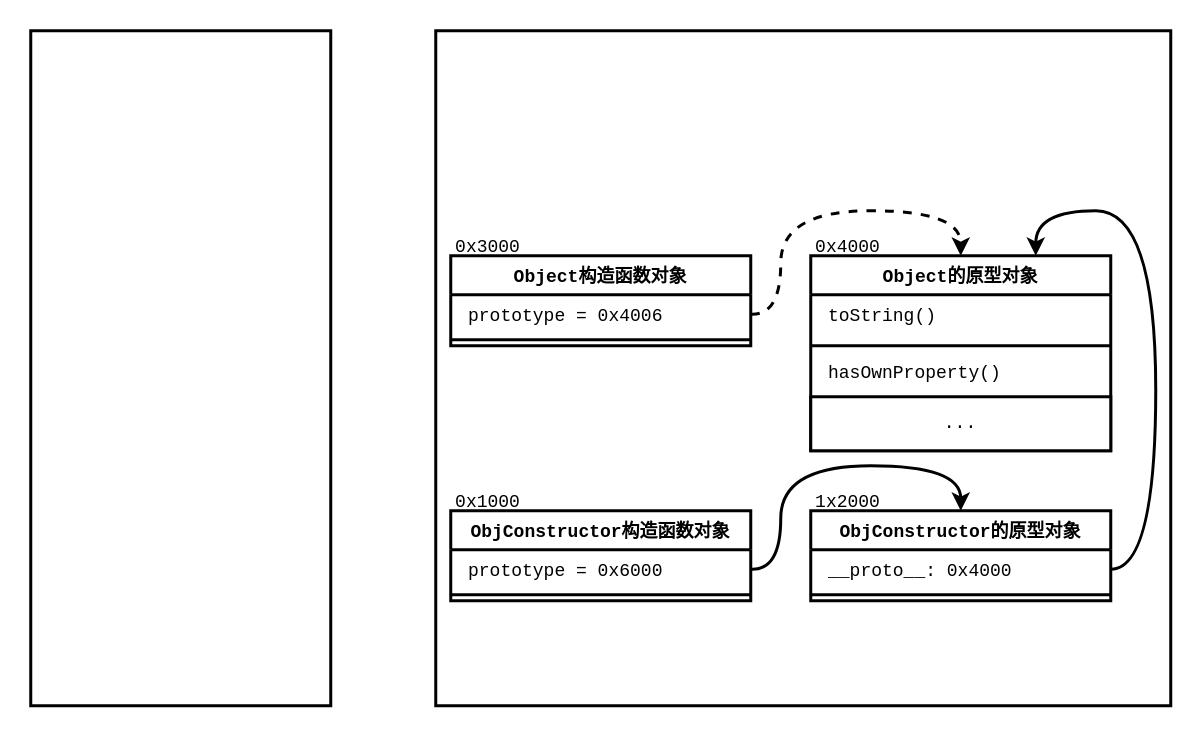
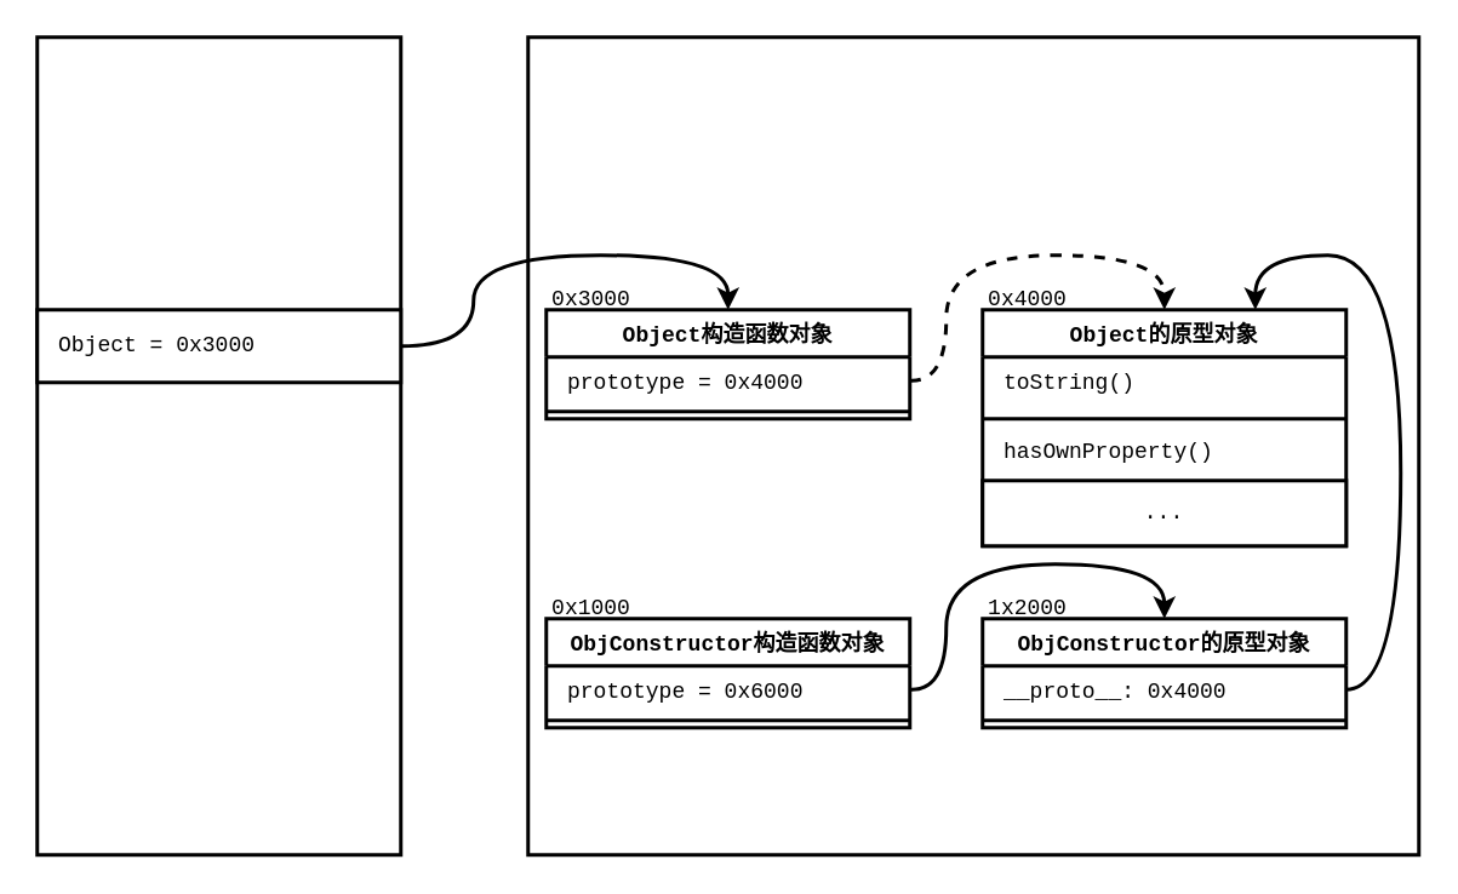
+ <mxCell id="16" value="" style="curved=1;endArrow=classic;html=1;rounded=0;fontFamily=Courier New;exitX=1;exitY=0.5;exitDx=0;exitDy=0;entryX=0.5;entryY=0;entryDx=0;entryDy=0;strokeWidth=2;fontColor=#000000;spacingLeft=10;spacingRight=10;" edge="1" parent="1" source="11" target="12"><mxGeometry width="50" height="50" relative="1" as="geometry"><mxPoint x="220" y="240" as="sourcePoint" /><mxPoint x="450" y="230" as="targetPoint" /><Array as="points"><mxPoint x="260" y="190" /><mxPoint x="260" y="140" /><mxPoint x="400" y="140" /></Array></mxGeometry></mxCell>
+ <mxCell id="11" value="Object = 0x3000" style="rounded=0;whiteSpace=wrap;html=1;fontFamily=Courier New;align=left;spacingLeft=10;strokeWidth=2;fontColor=#000000;spacingRight=10;" vertex="1" parent="1"><mxGeometry x="20" y="170" width="200" height="40" as="geometry" /></mxCell>
- <mxCell id="13" value="prototype = 0x4006" style="text;strokeColor=none;fillColor=none;align=left;verticalAlign=top;spacingLeft=10;spacingRight=10;overflow=hidden;rotatable=0;points=[[0,0.5],[1,0.5]];portConstraint=eastwest;fontFamily=Courier New;strokeWidth=2;fontColor=#000000;" vertex="1" parent="12"><mxGeometry y="26" width="200" height="26" as="geometry" /></mxCell>
+ <mxCell id="13" value="prototype = 0x4000" style="text;strokeColor=none;fillColor=none;align=left;verticalAlign=top;spacingLeft=10;spacingRight=10;overflow=hidden;rotatable=0;points=[[0,0.5],[1,0.5]];portConstraint=eastwest;fontFamily=Courier New;strokeWidth=2;fontColor=#000000;" vertex="1" parent="12"><mxGeometry y="26" width="200" height="26" as="geometry" /></mxCell>
